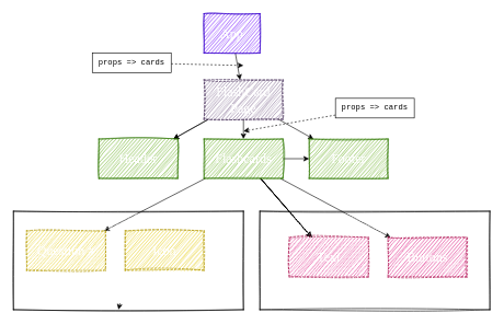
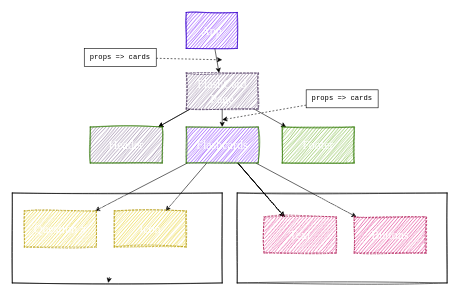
- <mxCell id="7" value="Header" style="whiteSpace=wrap;html=1;fillColor=#60a917;rounded=0;glass=0;sketch=1;curveFitting=1;jiggle=2;strokeColor=#2D7600;fontColor=#ffffff;fontFamily=Leckerli One;fontSource=https%3A%2F%2Ffonts.googleapis.com%2Fcss%3Ffamily%3DLeckerli%2BOne;fontSize=20;" parent="1" vertex="1"><mxGeometry x="150" y="211" width="120" height="60" as="geometry" /></mxCell>
+ <mxCell id="7" value="Header" style="whiteSpace=wrap;html=1;fillColor=#76608a;rounded=0;glass=0;sketch=1;curveFitting=1;jiggle=2;strokeColor=#2D7600;fontColor=#ffffff;fontFamily=Leckerli One;fontSource=https%3A%2F%2Ffonts.googleapis.com%2Fcss%3Ffamily%3DLeckerli%2BOne;fontSize=20;" parent="1" vertex="1"><mxGeometry x="150" y="211" width="120" height="60" as="geometry" /></mxCell>
- <mxCell id="17" value="Flashcards" style="whiteSpace=wrap;html=1;fillColor=#60a917;fontColor=#ffffff;strokeColor=#2D7600;glass=0;sketch=1;curveFitting=1;jiggle=2;fontFamily=Leckerli One;fontSource=https%3A%2F%2Ffonts.googleapis.com%2Fcss%3Ffamily%3DLeckerli%2BOne;fontSize=20;" parent="1" vertex="1"><mxGeometry x="310" y="211" width="120" height="60" as="geometry" /></mxCell>
+ <mxCell id="17" value="Flashcards" style="whiteSpace=wrap;html=1;fillColor=#6a00ff;fontColor=#ffffff;strokeColor=#2D7600;glass=0;sketch=1;curveFitting=1;jiggle=2;fontFamily=Leckerli One;fontSource=https%3A%2F%2Ffonts.googleapis.com%2Fcss%3Ffamily%3DLeckerli%2BOne;fontSize=20;" parent="1" vertex="1"><mxGeometry x="310" y="211" width="120" height="60" as="geometry" /></mxCell>
- <mxCell id="16" value="" style="edgeStyle=none;html=1;fontColor=#FFFFFF;" parent="1" source="17" target="8" edge="1"><mxGeometry relative="1" as="geometry" /></mxCell>
+ <mxCell id="16" value="" style="edgeStyle=none;html=1;fontColor=#FFFFFF;" parent="1" source="17" target="23" edge="1"><mxGeometry relative="1" as="geometry" /></mxCell>
